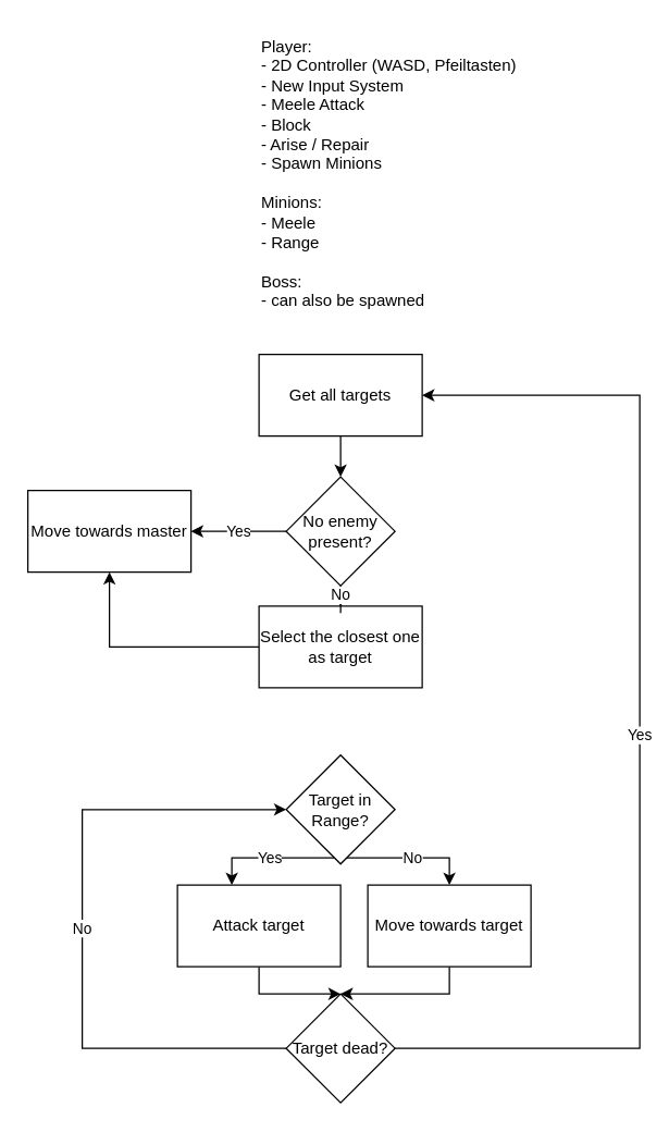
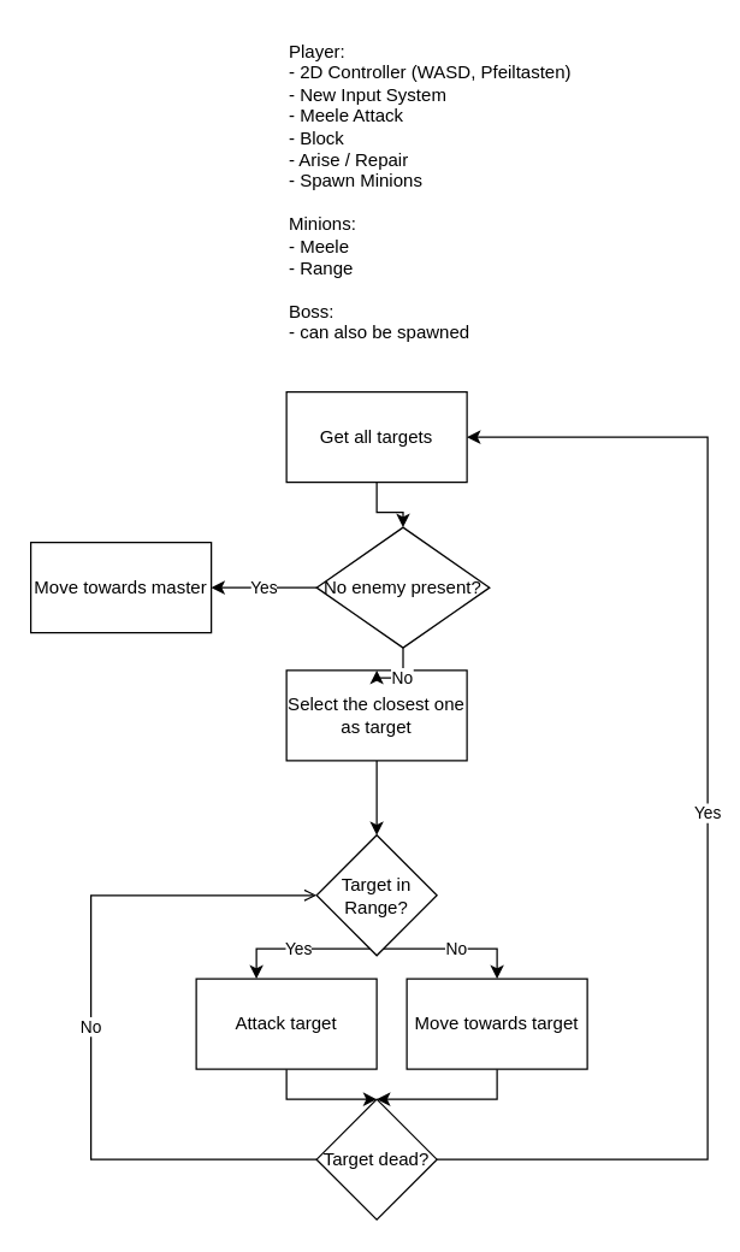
- <mxCell id="19" value="No enemy present?" style="rhombus;whiteSpace=wrap;html=1;" vertex="1" parent="1"><mxGeometry x="210" y="350" width="80" height="80" as="geometry" /></mxCell>
+ <mxCell id="19" value="No enemy present?" style="rhombus;whiteSpace=wrap;html=1;" vertex="1" parent="1"><mxGeometry x="210" y="350" width="115" height="80" as="geometry" /></mxCell>
- <mxCell id="5" style="edgeStyle=orthogonalEdgeStyle;rounded=0;orthogonalLoop=1;jettySize=auto;html=1;" edge="1" parent="1" source="6" target="20"><mxGeometry relative="1" as="geometry" /></mxCell>
+ <mxCell id="5" style="edgeStyle=orthogonalEdgeStyle;rounded=0;orthogonalLoop=1;jettySize=auto;html=1;entryX=0.5;entryY=0;entryDx=0;entryDy=0;" edge="1" parent="1" source="6" target="11"><mxGeometry relative="1" as="geometry" /></mxCell>
- <mxCell id="15" value="No" style="edgeStyle=orthogonalEdgeStyle;rounded=0;orthogonalLoop=1;jettySize=auto;html=1;" edge="1" parent="1" source="16" target="11"><mxGeometry relative="1" as="geometry"><Array as="points"><mxPoint x="60" y="770" /><mxPoint x="60" y="594.5" /></Array></mxGeometry></mxCell>
+ <mxCell id="15" value="No" style="edgeStyle=orthogonalEdgeStyle;rounded=0;orthogonalLoop=1;jettySize=auto;html=1;endArrow=open;" edge="1" parent="1" source="16" target="11"><mxGeometry relative="1" as="geometry"><Array as="points"><mxPoint x="60" y="770" /><mxPoint x="60" y="594.5" /></Array></mxGeometry></mxCell>
